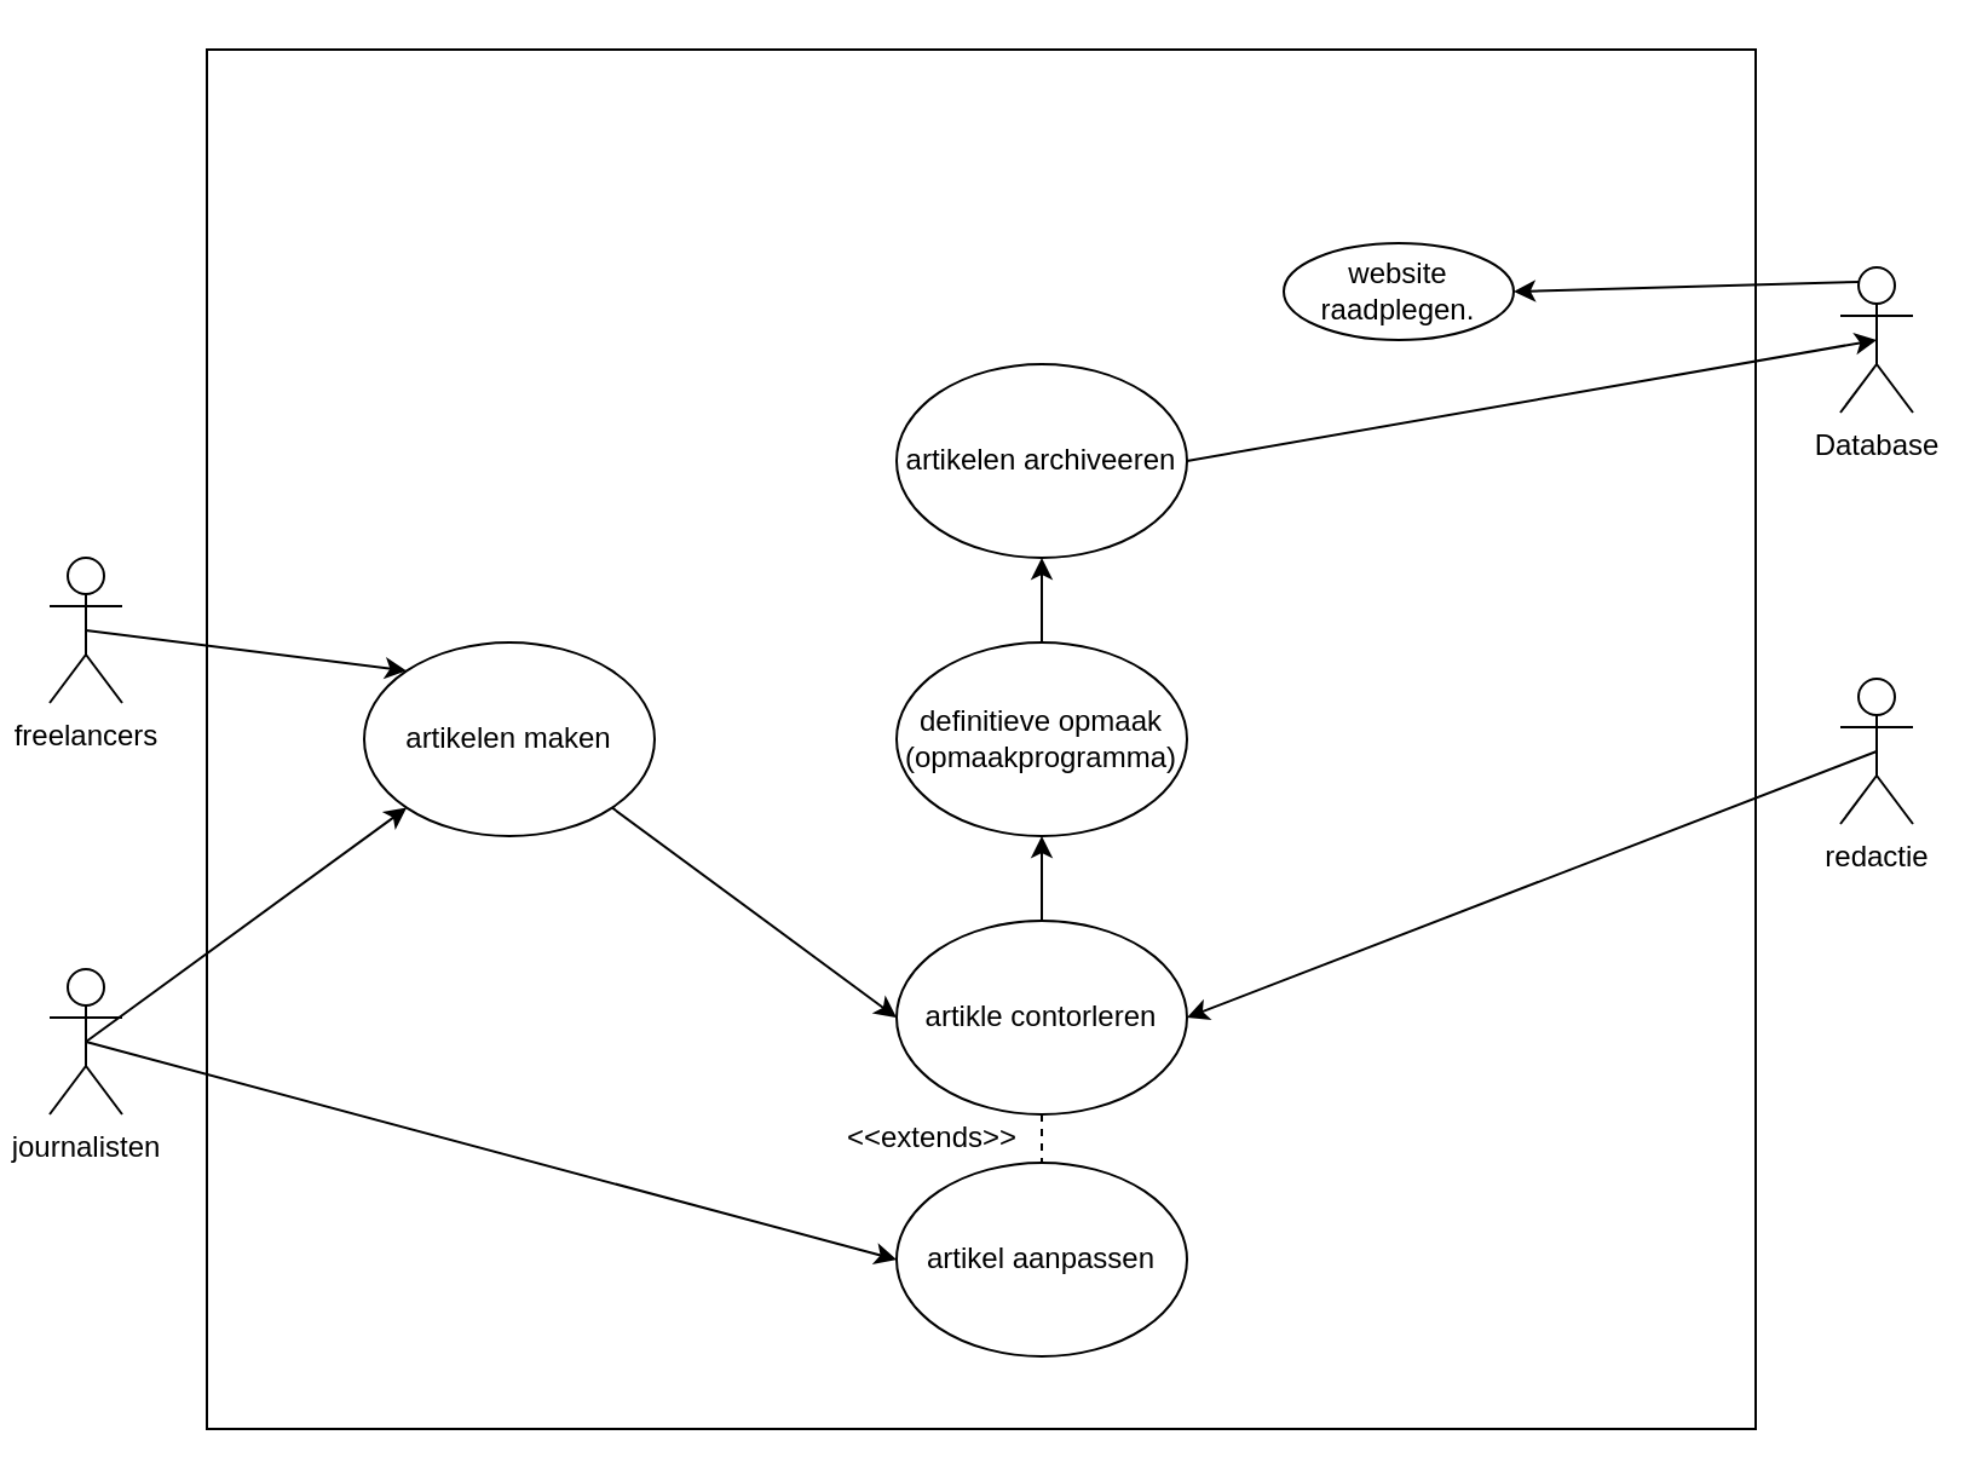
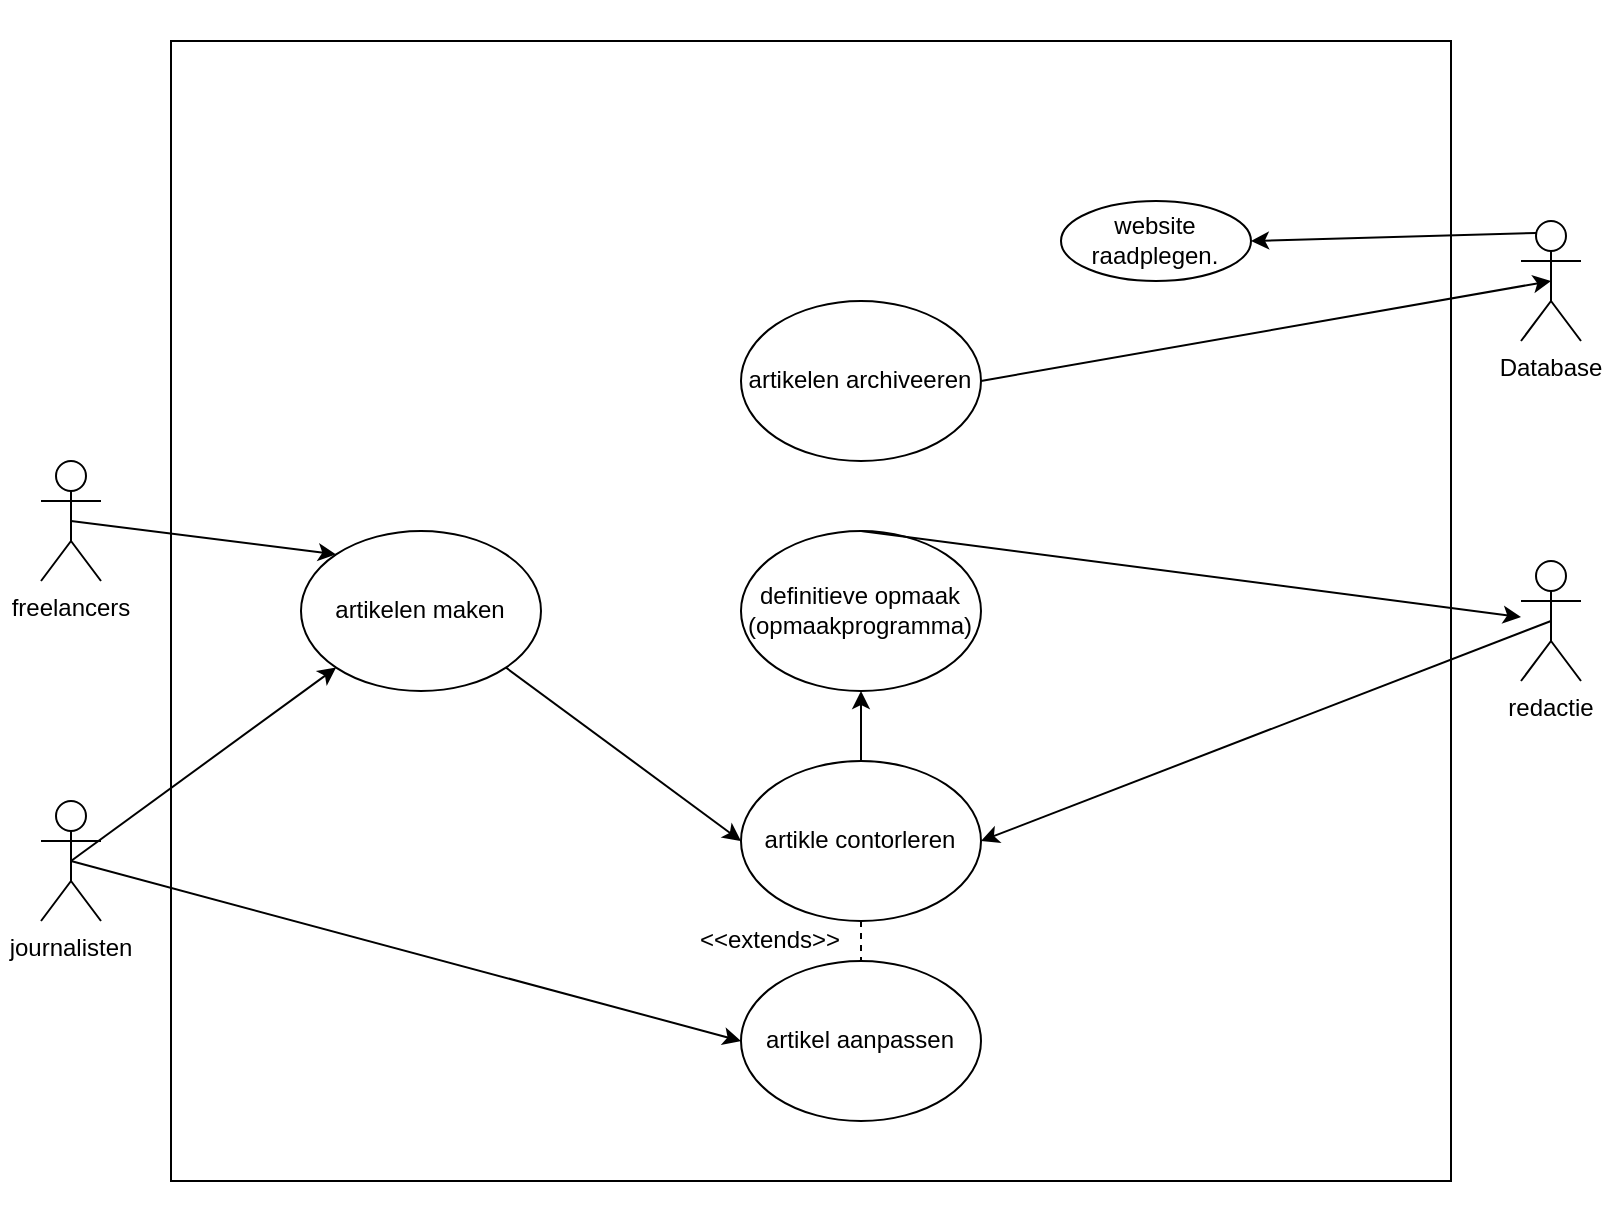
- <mxCell id="19" value="" style="endArrow=classic;html=1;exitX=0.5;exitY=0;exitDx=0;exitDy=0;entryX=0.5;entryY=1;entryDx=0;entryDy=0;" parent="1" source="15" target="16" edge="1"><mxGeometry width="50" height="50" relative="1" as="geometry"><mxPoint x="380" y="370" as="sourcePoint" /><mxPoint x="430" y="320" as="targetPoint" /></mxGeometry></mxCell>
+ <mxCell id="19" value="" style="endArrow=classic;html=1;exitX=0.5;exitY=0;exitDx=0;exitDy=0;" parent="1" source="15" target="4" edge="1"><mxGeometry width="50" height="50" relative="1" as="geometry"><mxPoint x="380" y="370" as="sourcePoint" /><mxPoint x="430" y="320" as="targetPoint" /></mxGeometry></mxCell>
